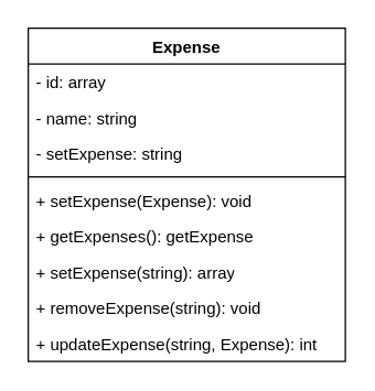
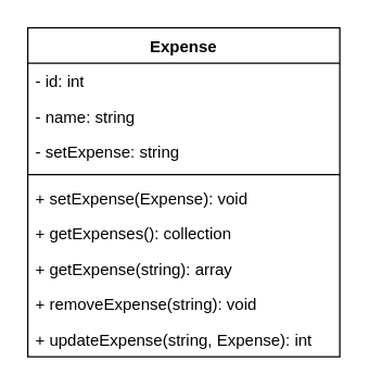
- <mxCell id="3" value="- id: array" style="text;strokeColor=none;fillColor=none;align=left;verticalAlign=top;spacingLeft=4;spacingRight=4;overflow=hidden;rotatable=0;points=[[0,0.5],[1,0.5]];portConstraint=eastwest;whiteSpace=wrap;html=1;" parent="2" vertex="1"><mxGeometry y="26" width="230" height="26" as="geometry" /></mxCell>
+ <mxCell id="3" value="- id: int" style="text;strokeColor=none;fillColor=none;align=left;verticalAlign=top;spacingLeft=4;spacingRight=4;overflow=hidden;rotatable=0;points=[[0,0.5],[1,0.5]];portConstraint=eastwest;whiteSpace=wrap;html=1;" parent="2" vertex="1"><mxGeometry y="26" width="230" height="26" as="geometry" /></mxCell>
- <mxCell id="8" value="+ getExpenses(): getExpense" style="text;strokeColor=none;fillColor=none;align=left;verticalAlign=top;spacingLeft=4;spacingRight=4;overflow=hidden;rotatable=0;points=[[0,0.5],[1,0.5]];portConstraint=eastwest;whiteSpace=wrap;html=1;" parent="2" vertex="1"><mxGeometry y="138" width="230" height="26" as="geometry" /></mxCell>
+ <mxCell id="8" value="+ getExpenses(): collection" style="text;strokeColor=none;fillColor=none;align=left;verticalAlign=top;spacingLeft=4;spacingRight=4;overflow=hidden;rotatable=0;points=[[0,0.5],[1,0.5]];portConstraint=eastwest;whiteSpace=wrap;html=1;" parent="2" vertex="1"><mxGeometry y="138" width="230" height="26" as="geometry" /></mxCell>
- <mxCell id="9" value="+ setExpense(string): array" style="text;strokeColor=none;fillColor=none;align=left;verticalAlign=top;spacingLeft=4;spacingRight=4;overflow=hidden;rotatable=0;points=[[0,0.5],[1,0.5]];portConstraint=eastwest;whiteSpace=wrap;html=1;" parent="2" vertex="1"><mxGeometry y="164" width="230" height="26" as="geometry" /></mxCell>
+ <mxCell id="9" value="+ getExpense(string): array" style="text;strokeColor=none;fillColor=none;align=left;verticalAlign=top;spacingLeft=4;spacingRight=4;overflow=hidden;rotatable=0;points=[[0,0.5],[1,0.5]];portConstraint=eastwest;whiteSpace=wrap;html=1;" parent="2" vertex="1"><mxGeometry y="164" width="230" height="26" as="geometry" /></mxCell>
